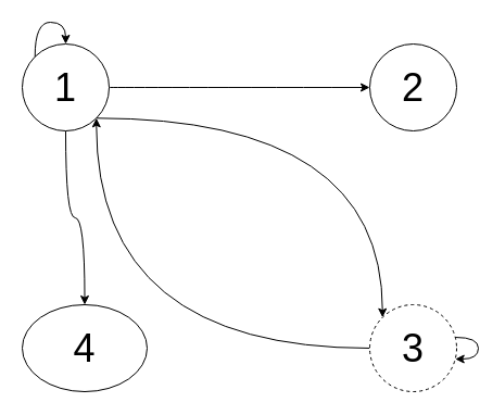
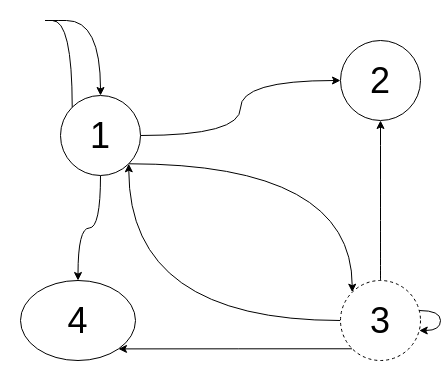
- <mxCell id="5" value="&lt;font style=&quot;font-size: 36px&quot;&gt;1&lt;/font&gt;" style="ellipse;whiteSpace=wrap;html=1;aspect=fixed;" vertex="1" parent="1"><mxGeometry x="20" y="40" width="80" height="80" as="geometry" /></mxCell>
+ <mxCell id="5" value="&lt;font style=&quot;font-size: 36px&quot;&gt;1&lt;/font&gt;" style="ellipse;whiteSpace=wrap;html=1;aspect=fixed;" vertex="1" parent="1"><mxGeometry x="60" y="95" width="80" height="80" as="geometry" /></mxCell>
+ <mxCell id="9" style="edgeStyle=orthogonalEdgeStyle;curved=1;rounded=0;orthogonalLoop=1;jettySize=auto;html=1;exitX=0.5;exitY=0;exitDx=0;exitDy=0;entryX=0.5;entryY=1;entryDx=0;entryDy=0;" edge="1" parent="1" source="11" target="6"><mxGeometry relative="1" as="geometry" /></mxCell>
+ <mxCell id="10" style="edgeStyle=orthogonalEdgeStyle;curved=1;rounded=0;orthogonalLoop=1;jettySize=auto;html=1;exitX=0;exitY=1;exitDx=0;exitDy=0;entryX=1;entryY=1;entryDx=0;entryDy=0;" edge="1" parent="1" source="11" target="7"><mxGeometry relative="1" as="geometry" /></mxCell>
